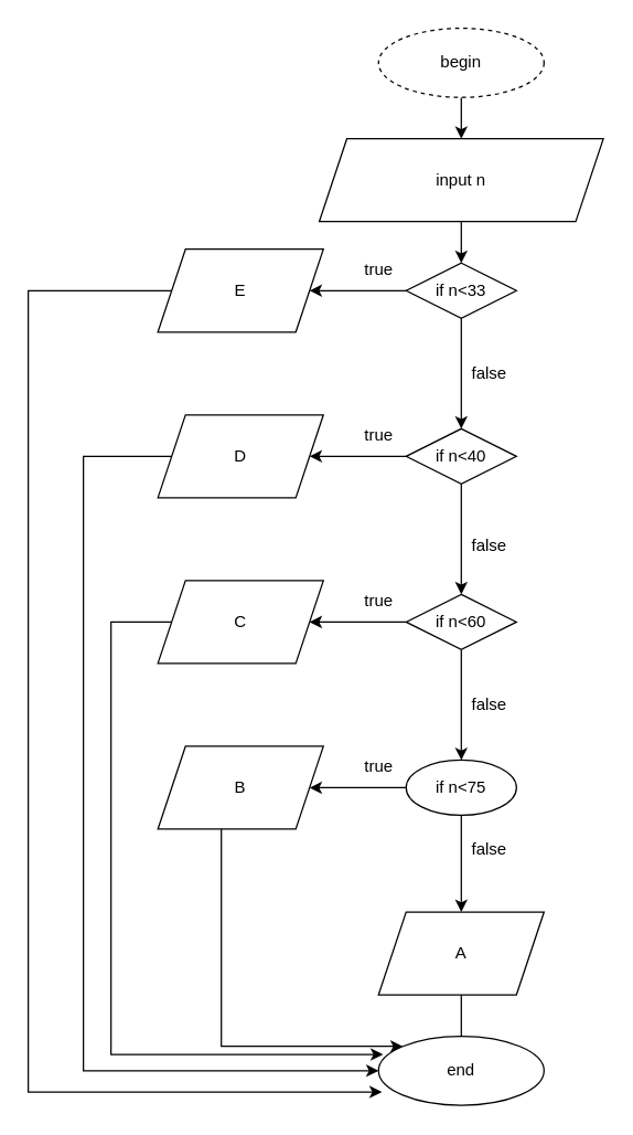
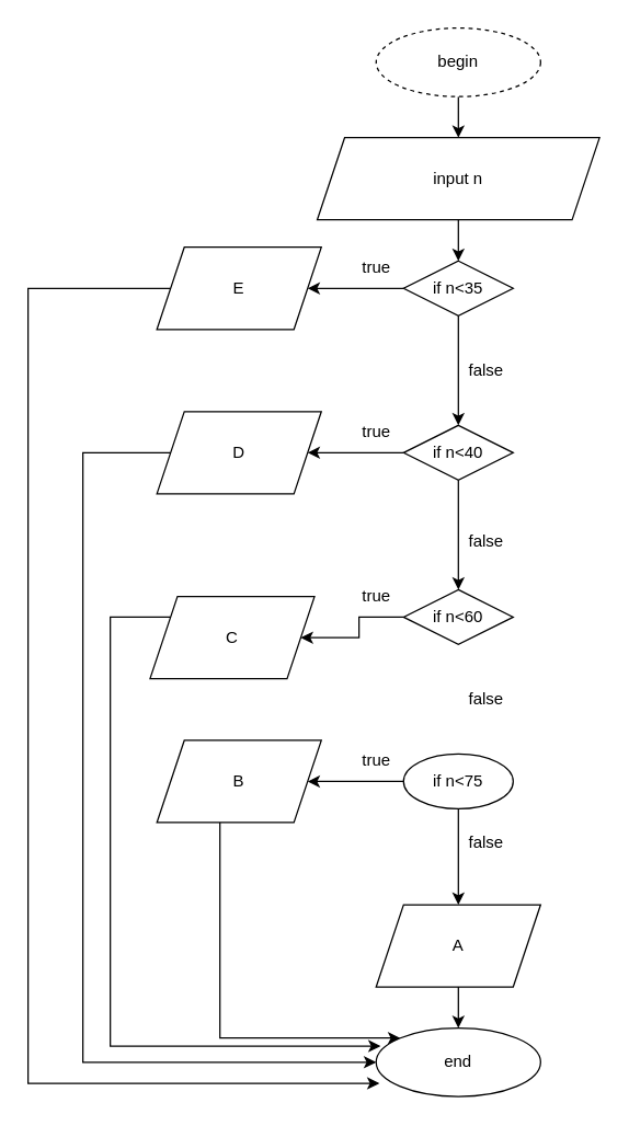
- <mxCell id="9" value="if n&amp;lt;33" style="rhombus;whiteSpace=wrap;html=1;" vertex="1" parent="1"><mxGeometry x="294" y="190" width="80" height="40" as="geometry" /></mxCell>
+ <mxCell id="9" value="if n&amp;lt;35" style="rhombus;whiteSpace=wrap;html=1;" vertex="1" parent="1"><mxGeometry x="294" y="190" width="80" height="40" as="geometry" /></mxCell>
- <mxCell id="24" value="C" style="shape=parallelogram;perimeter=parallelogramPerimeter;whiteSpace=wrap;html=1;fixedSize=1;" vertex="1" parent="1"><mxGeometry x="114" y="420" width="120" height="60" as="geometry" /></mxCell>
+ <mxCell id="24" value="C" style="shape=parallelogram;perimeter=parallelogramPerimeter;whiteSpace=wrap;html=1;fixedSize=1;" vertex="1" parent="1"><mxGeometry x="109" y="435" width="120" height="60" as="geometry" /></mxCell>
- <mxCell id="13" value="" style="edgeStyle=orthogonalEdgeStyle;rounded=0;orthogonalLoop=1;jettySize=auto;html=1;" edge="1" parent="1" source="15" target="18"><mxGeometry relative="1" as="geometry" /></mxCell>
- <mxCell id="27" value="" style="edgeStyle=orthogonalEdgeStyle;rounded=0;orthogonalLoop=1;jettySize=auto;html=1;endArrow=none;" edge="1" parent="1" source="28" target="4"><mxGeometry relative="1" as="geometry" /></mxCell>
+ <mxCell id="27" value="" style="edgeStyle=orthogonalEdgeStyle;rounded=0;orthogonalLoop=1;jettySize=auto;html=1;" edge="1" parent="1" source="28" target="4"><mxGeometry relative="1" as="geometry" /></mxCell>
